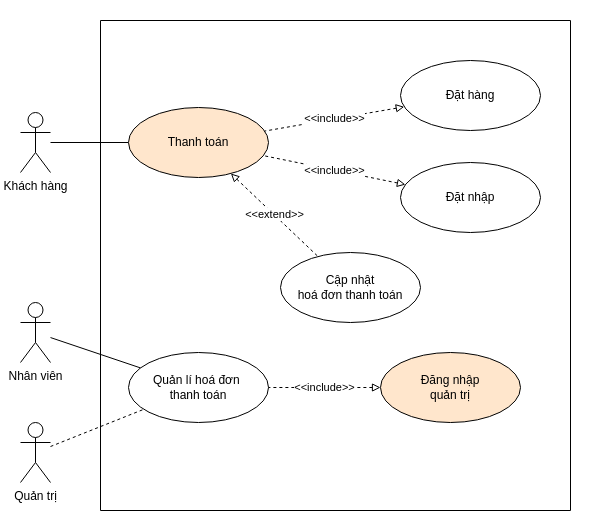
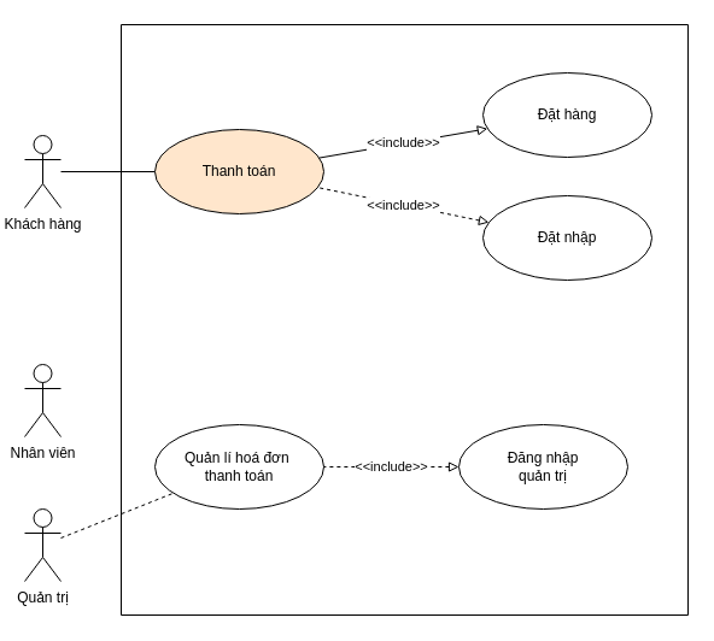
- <mxCell id="12" value="&amp;lt;&amp;lt;include&amp;gt;&amp;gt;" style="orthogonalLoop=1;jettySize=auto;html=1;strokeColor=default;rounded=0;dashed=1;endArrow=none;endFill=0;startArrow=block;startFill=0;" parent="5" source="11" target="6" edge="1"><mxGeometry relative="1" as="geometry"><mxPoint x="305.007" y="79.999" as="sourcePoint" /><mxPoint x="154.027" y="158.37" as="targetPoint" /></mxGeometry></mxCell>
+ <mxCell id="12" value="&amp;lt;&amp;lt;include&amp;gt;&amp;gt;" style="orthogonalLoop=1;jettySize=auto;html=1;strokeColor=default;rounded=0;dashed=0;endArrow=none;endFill=0;startArrow=block;startFill=0;" parent="5" source="11" target="6" edge="1"><mxGeometry relative="1" as="geometry"><mxPoint x="305.007" y="79.999" as="sourcePoint" /><mxPoint x="154.027" y="158.37" as="targetPoint" /></mxGeometry></mxCell>
- <mxCell id="14" value="&amp;lt;&amp;lt;extend&amp;gt;&amp;gt;&lt;br&gt;" style="orthogonalLoop=1;jettySize=auto;html=1;strokeColor=default;rounded=0;dashed=1;endArrow=none;endFill=0;startArrow=block;startFill=0;" parent="5" source="6" target="13" edge="1"><mxGeometry relative="1" as="geometry"><mxPoint x="307.217" y="181.522" as="sourcePoint" /><mxPoint x="170.709" y="147.553" as="targetPoint" /></mxGeometry></mxCell>
- <mxCell id="13" value="Cập nhật&lt;br&gt;hoá đơn thanh toán" style="ellipse;whiteSpace=wrap;html=1;" parent="5" vertex="1"><mxGeometry x="180" y="232" width="140" height="70" as="geometry" /></mxCell>
- <mxCell id="18" style="rounded=0;orthogonalLoop=1;jettySize=auto;html=1;endArrow=none;endFill=0;" parent="1" source="17" target="9" edge="1"><mxGeometry relative="1" as="geometry"><mxPoint x="60" y="202.5" as="sourcePoint" /><mxPoint x="170" y="202.5" as="targetPoint" /></mxGeometry></mxCell>
- <mxCell id="15" value="Đăng nhập&lt;br&gt;quản trị" style="ellipse;whiteSpace=wrap;html=1;fillColor=#ffe6cc;" parent="5" vertex="1"><mxGeometry x="280" y="332" width="140" height="70" as="geometry" /></mxCell>
+ <mxCell id="15" value="Đăng nhập&lt;br&gt;quản trị" style="ellipse;whiteSpace=wrap;html=1;" parent="5" vertex="1"><mxGeometry x="280" y="332" width="140" height="70" as="geometry" /></mxCell>
